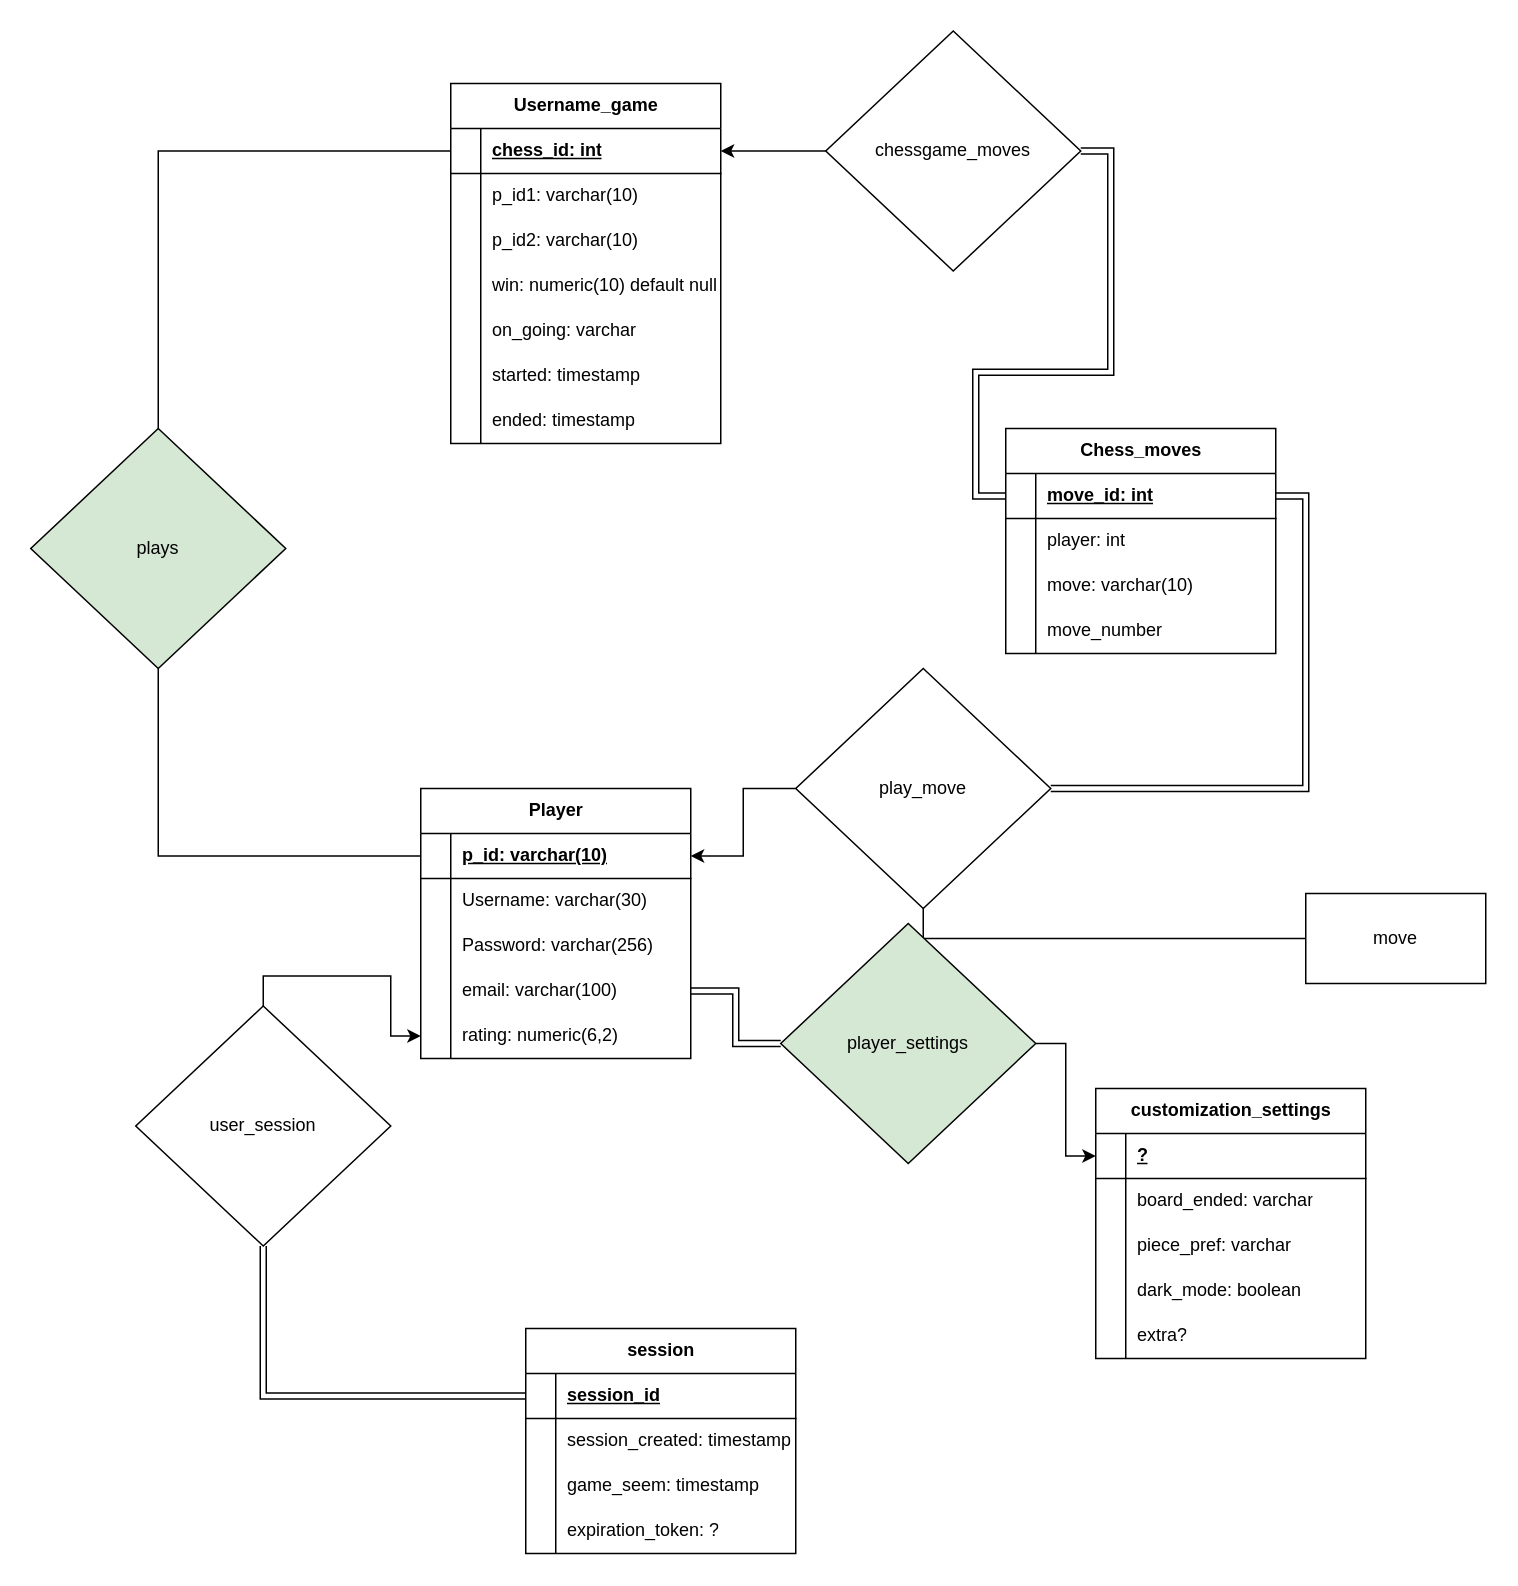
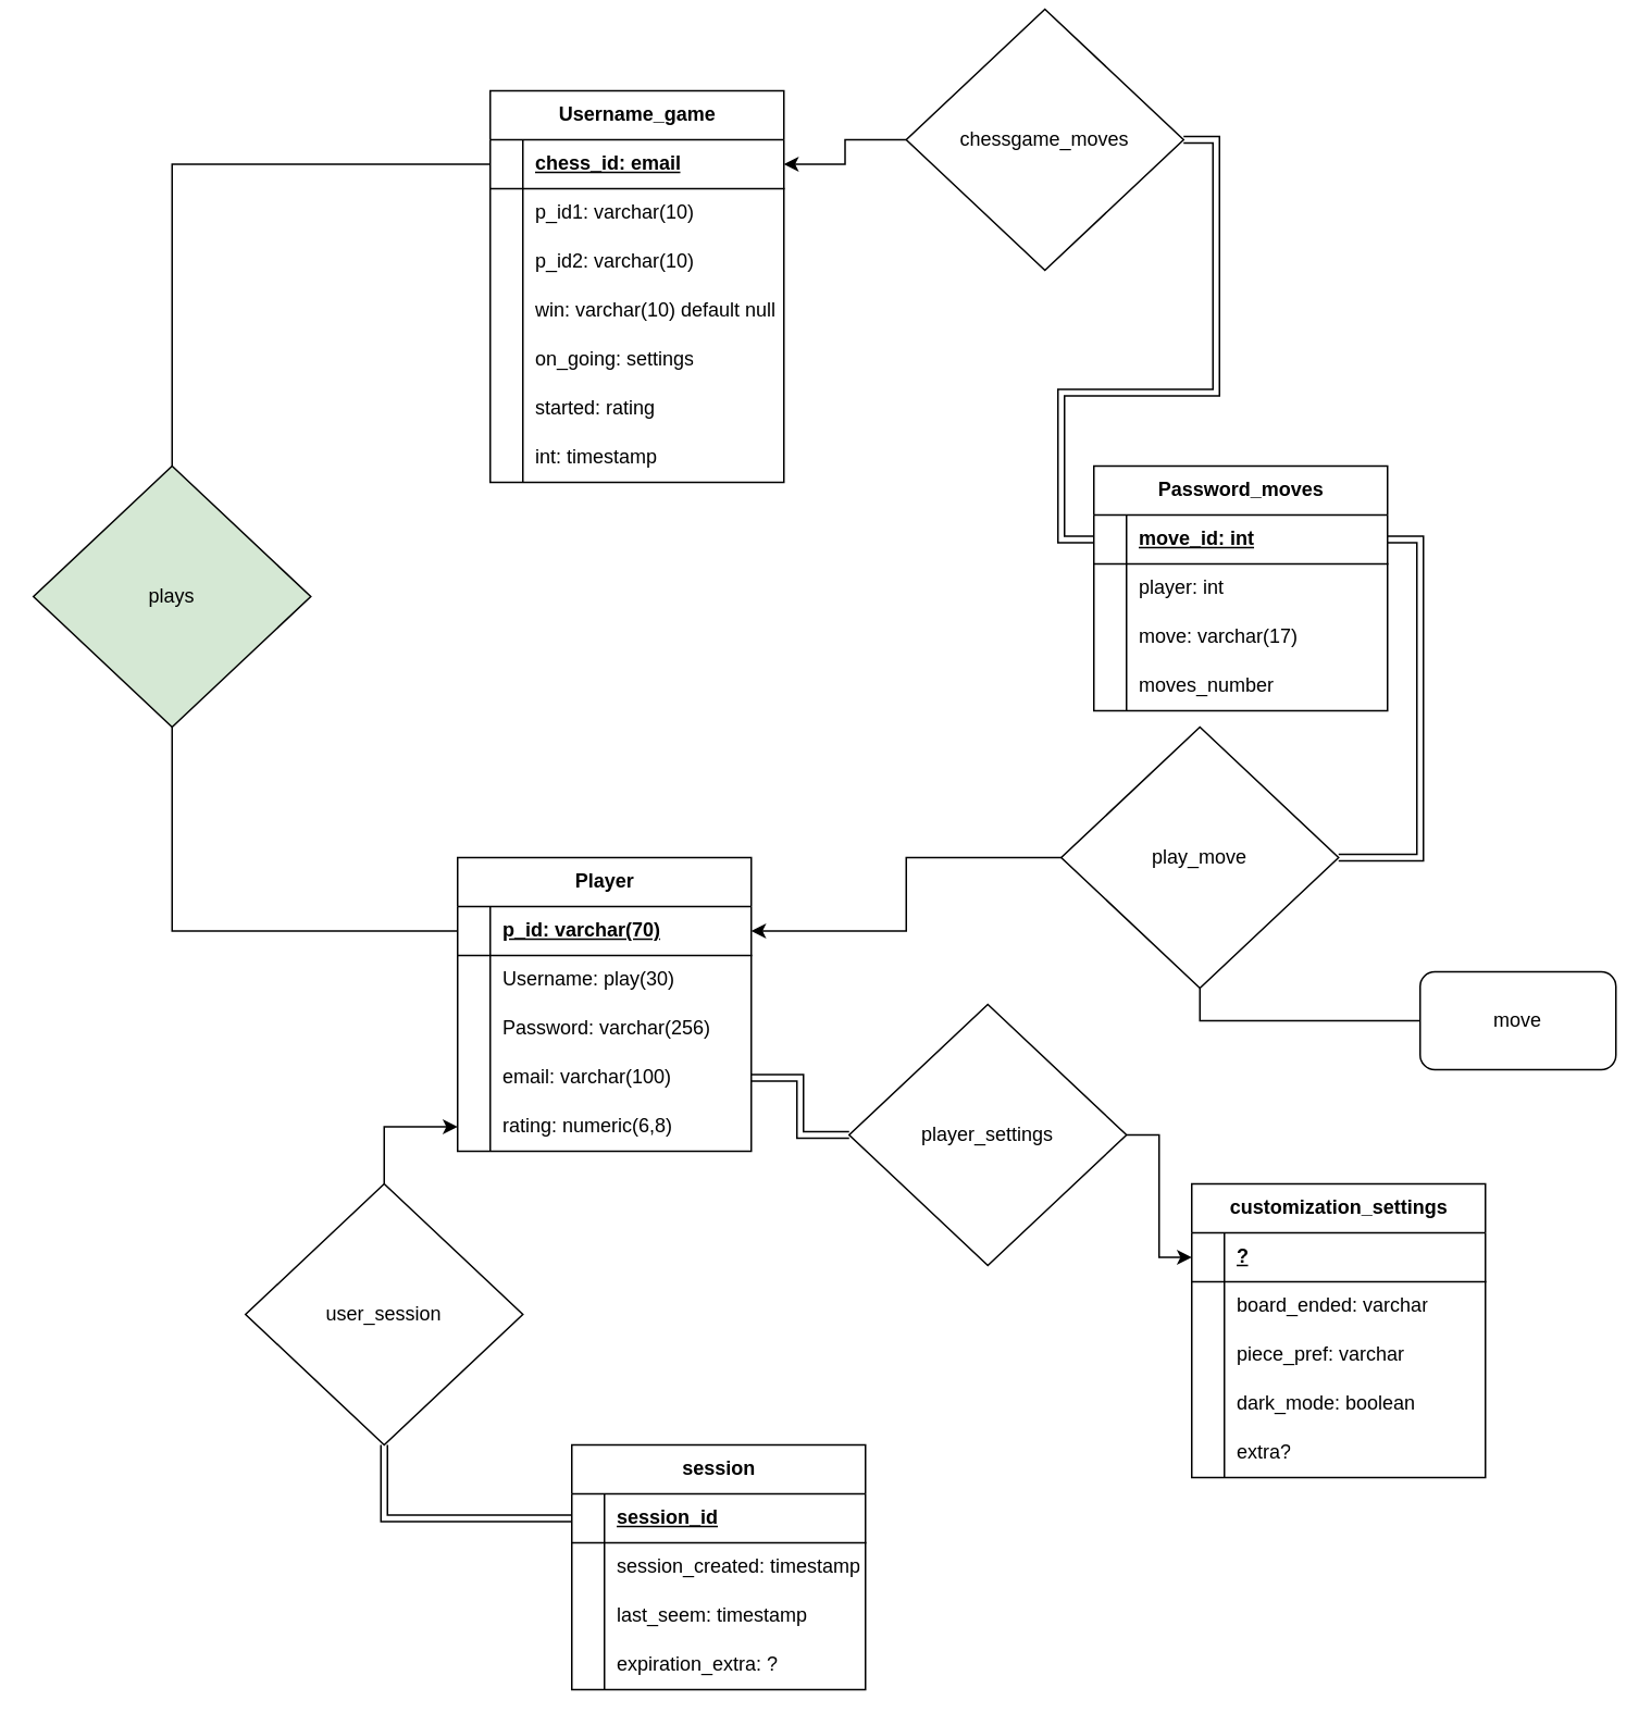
- <mxCell id="5" value="chess_id: int" style="shape=partialRectangle;connectable=0;fillColor=none;top=0;left=0;bottom=0;right=0;align=left;spacingLeft=6;fontStyle=5;overflow=hidden;whiteSpace=wrap;html=1;" parent="3" vertex="1"><mxGeometry x="20" width="160" height="30" as="geometry"><mxRectangle width="160" height="30" as="alternateBounds" /></mxGeometry></mxCell>
+ <mxCell id="5" value="chess_id: email" style="shape=partialRectangle;connectable=0;fillColor=none;top=0;left=0;bottom=0;right=0;align=left;spacingLeft=6;fontStyle=5;overflow=hidden;whiteSpace=wrap;html=1;" parent="3" vertex="1"><mxGeometry x="20" width="160" height="30" as="geometry"><mxRectangle width="160" height="30" as="alternateBounds" /></mxGeometry></mxCell>
- <mxCell id="56" value="chessgame_moves" style="rhombus;whiteSpace=wrap;html=1;" vertex="1" parent="1"><mxGeometry x="550" y="20" width="170" height="160" as="geometry" /></mxCell>
+ <mxCell id="56" value="chessgame_moves" style="rhombus;whiteSpace=wrap;html=1;" vertex="1" parent="1"><mxGeometry x="555" y="5" width="170" height="160" as="geometry" /></mxCell>
- <mxCell id="14" value="win: numeric(10) default null" style="shape=partialRectangle;connectable=0;fillColor=none;top=0;left=0;bottom=0;right=0;align=left;spacingLeft=6;overflow=hidden;whiteSpace=wrap;html=1;" parent="12" vertex="1"><mxGeometry x="20" width="160" height="30" as="geometry"><mxRectangle width="160" height="30" as="alternateBounds" /></mxGeometry></mxCell>
+ <mxCell id="14" value="win: varchar(10) default null" style="shape=partialRectangle;connectable=0;fillColor=none;top=0;left=0;bottom=0;right=0;align=left;spacingLeft=6;overflow=hidden;whiteSpace=wrap;html=1;" parent="12" vertex="1"><mxGeometry x="20" width="160" height="30" as="geometry"><mxRectangle width="160" height="30" as="alternateBounds" /></mxGeometry></mxCell>
- <mxCell id="17" value="on_going: varchar" style="shape=partialRectangle;connectable=0;fillColor=none;top=0;left=0;bottom=0;right=0;align=left;spacingLeft=6;overflow=hidden;whiteSpace=wrap;html=1;" vertex="1" parent="15"><mxGeometry x="20" width="160" height="30" as="geometry"><mxRectangle width="160" height="30" as="alternateBounds" /></mxGeometry></mxCell>
+ <mxCell id="17" value="on_going: settings" style="shape=partialRectangle;connectable=0;fillColor=none;top=0;left=0;bottom=0;right=0;align=left;spacingLeft=6;overflow=hidden;whiteSpace=wrap;html=1;" vertex="1" parent="15"><mxGeometry x="20" width="160" height="30" as="geometry"><mxRectangle width="160" height="30" as="alternateBounds" /></mxGeometry></mxCell>
- <mxCell id="20" value="started: timestamp" style="shape=partialRectangle;connectable=0;fillColor=none;top=0;left=0;bottom=0;right=0;align=left;spacingLeft=6;overflow=hidden;whiteSpace=wrap;html=1;" vertex="1" parent="18"><mxGeometry x="20" width="160" height="30" as="geometry"><mxRectangle width="160" height="30" as="alternateBounds" /></mxGeometry></mxCell>
+ <mxCell id="20" value="started: rating" style="shape=partialRectangle;connectable=0;fillColor=none;top=0;left=0;bottom=0;right=0;align=left;spacingLeft=6;overflow=hidden;whiteSpace=wrap;html=1;" vertex="1" parent="18"><mxGeometry x="20" width="160" height="30" as="geometry"><mxRectangle width="160" height="30" as="alternateBounds" /></mxGeometry></mxCell>
- <mxCell id="23" value="ended: timestamp" style="shape=partialRectangle;connectable=0;fillColor=none;top=0;left=0;bottom=0;right=0;align=left;spacingLeft=6;overflow=hidden;whiteSpace=wrap;html=1;" vertex="1" parent="21"><mxGeometry x="20" width="160" height="30" as="geometry"><mxRectangle width="160" height="30" as="alternateBounds" /></mxGeometry></mxCell>
+ <mxCell id="23" value="int: timestamp" style="shape=partialRectangle;connectable=0;fillColor=none;top=0;left=0;bottom=0;right=0;align=left;spacingLeft=6;overflow=hidden;whiteSpace=wrap;html=1;" vertex="1" parent="21"><mxGeometry x="20" width="160" height="30" as="geometry"><mxRectangle width="160" height="30" as="alternateBounds" /></mxGeometry></mxCell>
- <mxCell id="24" value="Chess_moves" style="shape=table;startSize=30;container=1;collapsible=1;childLayout=tableLayout;fixedRows=1;rowLines=0;fontStyle=1;align=center;resizeLast=1;html=1;" parent="1" vertex="1"><mxGeometry x="670" y="285" width="180" height="150" as="geometry" /></mxCell>
+ <mxCell id="24" value="Password_moves" style="shape=table;startSize=30;container=1;collapsible=1;childLayout=tableLayout;fixedRows=1;rowLines=0;fontStyle=1;align=center;resizeLast=1;html=1;" parent="1" vertex="1"><mxGeometry x="670" y="285" width="180" height="150" as="geometry" /></mxCell>
- <mxCell id="33" value="move: varchar(10)" style="shape=partialRectangle;connectable=0;fillColor=none;top=0;left=0;bottom=0;right=0;align=left;spacingLeft=6;overflow=hidden;whiteSpace=wrap;html=1;" parent="31" vertex="1"><mxGeometry x="20" width="160" height="30" as="geometry"><mxRectangle width="160" height="30" as="alternateBounds" /></mxGeometry></mxCell>
+ <mxCell id="33" value="move: varchar(17)" style="shape=partialRectangle;connectable=0;fillColor=none;top=0;left=0;bottom=0;right=0;align=left;spacingLeft=6;overflow=hidden;whiteSpace=wrap;html=1;" parent="31" vertex="1"><mxGeometry x="20" width="160" height="30" as="geometry"><mxRectangle width="160" height="30" as="alternateBounds" /></mxGeometry></mxCell>
- <mxCell id="36" value="move_number" style="shape=partialRectangle;connectable=0;fillColor=none;top=0;left=0;bottom=0;right=0;align=left;spacingLeft=6;overflow=hidden;whiteSpace=wrap;html=1;" parent="34" vertex="1"><mxGeometry x="20" width="160" height="30" as="geometry"><mxRectangle width="160" height="30" as="alternateBounds" /></mxGeometry></mxCell>
+ <mxCell id="36" value="moves_number" style="shape=partialRectangle;connectable=0;fillColor=none;top=0;left=0;bottom=0;right=0;align=left;spacingLeft=6;overflow=hidden;whiteSpace=wrap;html=1;" parent="34" vertex="1"><mxGeometry x="20" width="160" height="30" as="geometry"><mxRectangle width="160" height="30" as="alternateBounds" /></mxGeometry></mxCell>
- <mxCell id="60" value="play_move" style="rhombus;whiteSpace=wrap;html=1;" vertex="1" parent="1"><mxGeometry x="530" y="445" width="170" height="160" as="geometry" /></mxCell>
+ <mxCell id="60" value="play_move" style="rhombus;whiteSpace=wrap;html=1;" vertex="1" parent="1"><mxGeometry x="650" y="445" width="170" height="160" as="geometry" /></mxCell>
- <mxCell id="40" value="p_id: varchar(10)" style="shape=partialRectangle;connectable=0;fillColor=none;top=0;left=0;bottom=0;right=0;align=left;spacingLeft=6;fontStyle=5;overflow=hidden;whiteSpace=wrap;html=1;" parent="38" vertex="1"><mxGeometry x="20" width="160" height="30" as="geometry"><mxRectangle width="160" height="30" as="alternateBounds" /></mxGeometry></mxCell>
+ <mxCell id="40" value="p_id: varchar(70)" style="shape=partialRectangle;connectable=0;fillColor=none;top=0;left=0;bottom=0;right=0;align=left;spacingLeft=6;fontStyle=5;overflow=hidden;whiteSpace=wrap;html=1;" parent="38" vertex="1"><mxGeometry x="20" width="160" height="30" as="geometry"><mxRectangle width="160" height="30" as="alternateBounds" /></mxGeometry></mxCell>
- <mxCell id="43" value="Username: varchar(30)" style="shape=partialRectangle;connectable=0;fillColor=none;top=0;left=0;bottom=0;right=0;align=left;spacingLeft=6;overflow=hidden;whiteSpace=wrap;html=1;" parent="41" vertex="1"><mxGeometry x="20" width="160" height="30" as="geometry"><mxRectangle width="160" height="30" as="alternateBounds" /></mxGeometry></mxCell>
+ <mxCell id="43" value="Username: play(30)" style="shape=partialRectangle;connectable=0;fillColor=none;top=0;left=0;bottom=0;right=0;align=left;spacingLeft=6;overflow=hidden;whiteSpace=wrap;html=1;" parent="41" vertex="1"><mxGeometry x="20" width="160" height="30" as="geometry"><mxRectangle width="160" height="30" as="alternateBounds" /></mxGeometry></mxCell>
- <mxCell id="98" value="move" style="whiteSpace=wrap;html=1;" vertex="1" parent="1"><mxGeometry x="870" y="595" width="120" height="60" as="geometry" /></mxCell>
+ <mxCell id="98" value="move" style="whiteSpace=wrap;html=1;rounded=1;" vertex="1" parent="1"><mxGeometry x="870" y="595" width="120" height="60" as="geometry" /></mxCell>
- <mxCell id="52" value="rating: numeric(6,2)" style="shape=partialRectangle;connectable=0;fillColor=none;top=0;left=0;bottom=0;right=0;align=left;spacingLeft=6;overflow=hidden;whiteSpace=wrap;html=1;" parent="50" vertex="1"><mxGeometry x="20" width="160" height="30" as="geometry"><mxRectangle width="160" height="30" as="alternateBounds" /></mxGeometry></mxCell>
+ <mxCell id="52" value="rating: numeric(6,8)" style="shape=partialRectangle;connectable=0;fillColor=none;top=0;left=0;bottom=0;right=0;align=left;spacingLeft=6;overflow=hidden;whiteSpace=wrap;html=1;" parent="50" vertex="1"><mxGeometry x="20" width="160" height="30" as="geometry"><mxRectangle width="160" height="30" as="alternateBounds" /></mxGeometry></mxCell>
- <mxCell id="80" value="player_settings" style="rhombus;whiteSpace=wrap;html=1;fillColor=#d5e8d4;" vertex="1" parent="1"><mxGeometry x="520" y="615" width="170" height="160" as="geometry" /></mxCell>
+ <mxCell id="80" value="player_settings" style="rhombus;whiteSpace=wrap;html=1;" vertex="1" parent="1"><mxGeometry x="520" y="615" width="170" height="160" as="geometry" /></mxCell>
- <mxCell id="83" value="user_session" style="rhombus;whiteSpace=wrap;html=1;" vertex="1" parent="1"><mxGeometry x="90" y="670" width="170" height="160" as="geometry" /></mxCell>
+ <mxCell id="83" value="user_session" style="rhombus;whiteSpace=wrap;html=1;" vertex="1" parent="1"><mxGeometry x="150" y="725" width="170" height="160" as="geometry" /></mxCell>
- <mxCell id="94" value="game_seem: timestamp" style="shape=partialRectangle;connectable=0;fillColor=none;top=0;left=0;bottom=0;right=0;align=left;spacingLeft=6;overflow=hidden;whiteSpace=wrap;html=1;" vertex="1" parent="92"><mxGeometry x="20" width="160" height="30" as="geometry"><mxRectangle width="160" height="30" as="alternateBounds" /></mxGeometry></mxCell>
+ <mxCell id="94" value="last_seem: timestamp" style="shape=partialRectangle;connectable=0;fillColor=none;top=0;left=0;bottom=0;right=0;align=left;spacingLeft=6;overflow=hidden;whiteSpace=wrap;html=1;" vertex="1" parent="92"><mxGeometry x="20" width="160" height="30" as="geometry"><mxRectangle width="160" height="30" as="alternateBounds" /></mxGeometry></mxCell>
- <mxCell id="97" value="expiration_token: ?" style="shape=partialRectangle;connectable=0;fillColor=none;top=0;left=0;bottom=0;right=0;align=left;spacingLeft=6;overflow=hidden;whiteSpace=wrap;html=1;" vertex="1" parent="95"><mxGeometry x="20" width="160" height="30" as="geometry"><mxRectangle width="160" height="30" as="alternateBounds" /></mxGeometry></mxCell>
+ <mxCell id="97" value="expiration_extra: ?" style="shape=partialRectangle;connectable=0;fillColor=none;top=0;left=0;bottom=0;right=0;align=left;spacingLeft=6;overflow=hidden;whiteSpace=wrap;html=1;" vertex="1" parent="95"><mxGeometry x="20" width="160" height="30" as="geometry"><mxRectangle width="160" height="30" as="alternateBounds" /></mxGeometry></mxCell>
